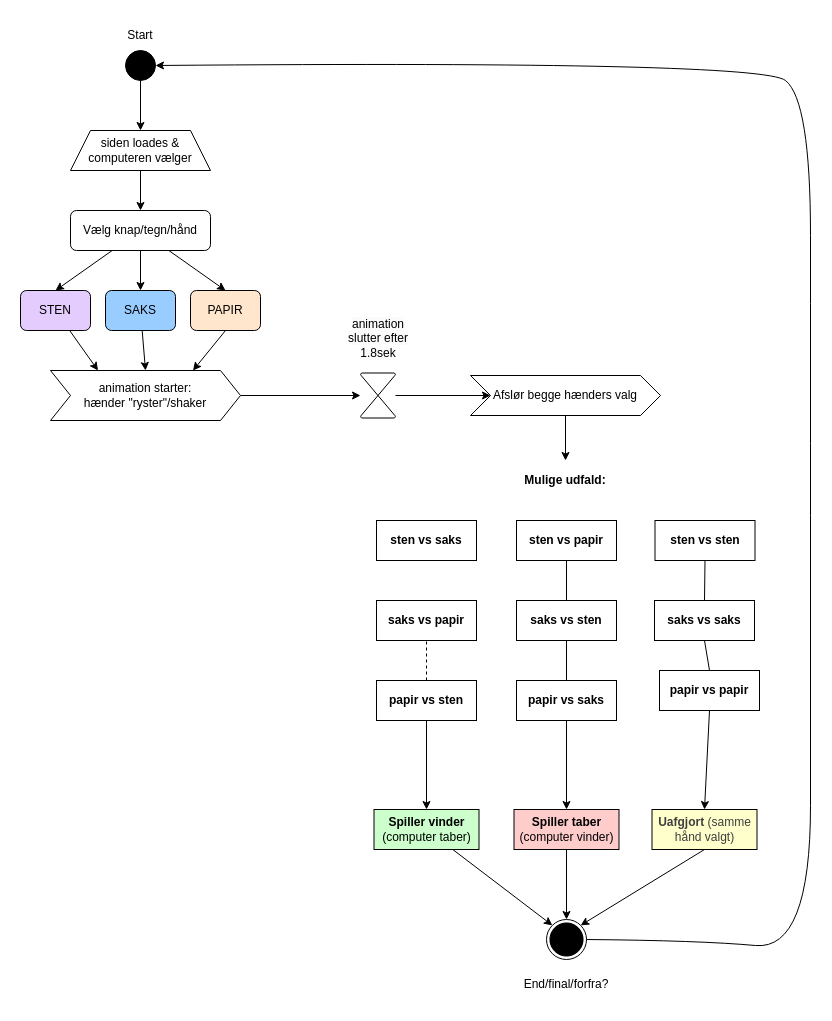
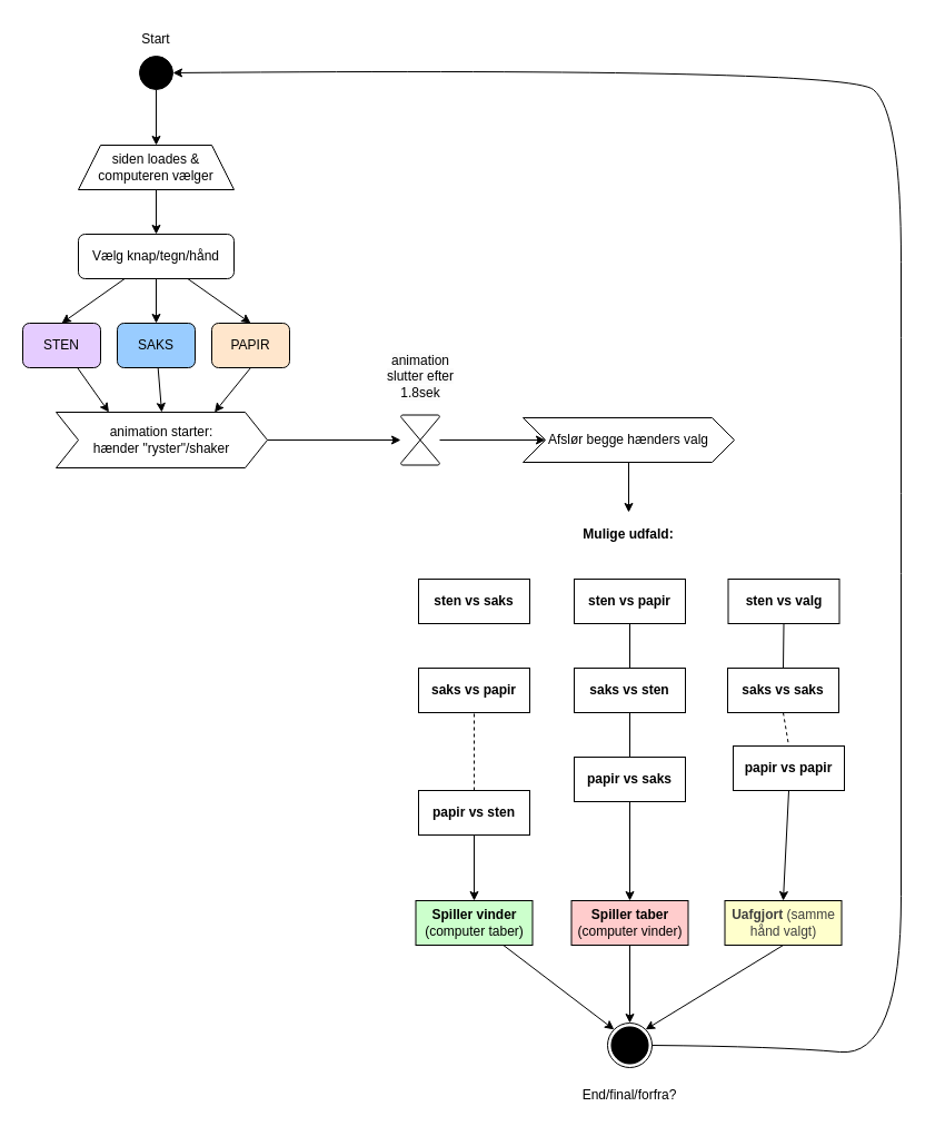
- <mxCell id="34" value="&lt;b&gt;sten vs sten&lt;/b&gt;" style="rounded=0;whiteSpace=wrap;html=1;fillColor=#FFFFFF;" vertex="1" parent="1"><mxGeometry x="654.5" y="520" width="100" height="40" as="geometry" /></mxCell>
+ <mxCell id="34" value="&lt;b&gt;sten vs valg&lt;/b&gt;" style="rounded=0;whiteSpace=wrap;html=1;fillColor=#FFFFFF;" vertex="1" parent="1"><mxGeometry x="654.5" y="520" width="100" height="40" as="geometry" /></mxCell>
- <mxCell id="49" value="" style="endArrow=none;html=1;exitX=0.5;exitY=1;exitDx=0;exitDy=0;entryX=0.5;entryY=0;entryDx=0;entryDy=0;" edge="1" parent="1" source="38" target="42"><mxGeometry width="50" height="50" relative="1" as="geometry"><mxPoint x="715" y="610" as="sourcePoint" /><mxPoint x="713" y="570" as="targetPoint" /></mxGeometry></mxCell>
+ <mxCell id="49" value="" style="endArrow=none;html=1;exitX=0.5;exitY=1;exitDx=0;exitDy=0;entryX=0.5;entryY=0;entryDx=0;entryDy=0;dashed=1;" edge="1" parent="1" source="38" target="42"><mxGeometry width="50" height="50" relative="1" as="geometry"><mxPoint x="715" y="610" as="sourcePoint" /><mxPoint x="713" y="570" as="targetPoint" /></mxGeometry></mxCell>
- <mxCell id="41" value="&lt;b&gt;papir vs sten&lt;/b&gt;" style="rounded=0;whiteSpace=wrap;html=1;fillColor=#FFFFFF;" vertex="1" parent="1"><mxGeometry x="376" y="680" width="100" height="40" as="geometry" /></mxCell>
+ <mxCell id="41" value="&lt;b&gt;papir vs sten&lt;/b&gt;" style="rounded=0;whiteSpace=wrap;html=1;fillColor=#FFFFFF;" vertex="1" parent="1"><mxGeometry x="376" y="710" width="100" height="40" as="geometry" /></mxCell>
